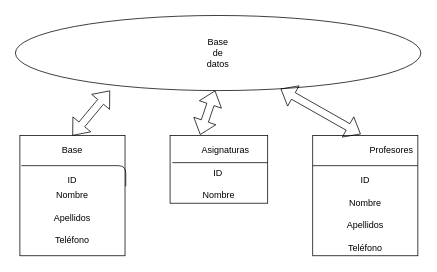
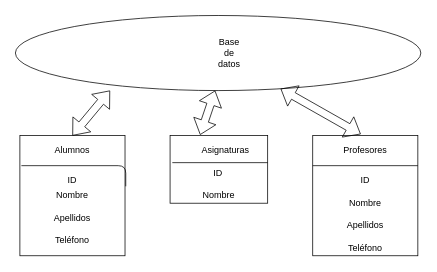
- <mxCell id="23" value="Base de datos" style="text;html=1;strokeColor=none;fillColor=none;align=center;verticalAlign=middle;whiteSpace=wrap;rounded=0;" vertex="1" parent="1"><mxGeometry x="270" y="60" width="40" height="20" as="geometry" /></mxCell>
+ <mxCell id="23" value="Base de datos" style="text;html=1;strokeColor=none;fillColor=none;align=center;verticalAlign=middle;whiteSpace=wrap;rounded=0;" vertex="1" parent="1"><mxGeometry x="285" y="60" width="40" height="20" as="geometry" /></mxCell>
- <mxCell id="3" value="Base" style="text;html=1;strokeColor=none;fillColor=none;align=center;verticalAlign=middle;whiteSpace=wrap;rounded=0;" vertex="1" parent="1"><mxGeometry x="66" y="190" width="60" height="20" as="geometry" /></mxCell>
+ <mxCell id="3" value="Alumnos" style="text;html=1;strokeColor=none;fillColor=none;align=center;verticalAlign=middle;whiteSpace=wrap;rounded=0;" vertex="1" parent="1"><mxGeometry x="66" y="190" width="60" height="20" as="geometry" /></mxCell>
- <mxCell id="7" value="Profesores" style="text;html=1;strokeColor=none;fillColor=none;align=center;verticalAlign=middle;whiteSpace=wrap;rounded=0;" vertex="1" parent="1"><mxGeometry x="501" y="190" width="40" height="20" as="geometry" /></mxCell>
+ <mxCell id="7" value="Profesores" style="text;html=1;strokeColor=none;fillColor=none;align=center;verticalAlign=middle;whiteSpace=wrap;rounded=0;" vertex="1" parent="1"><mxGeometry x="466" y="190" width="40" height="20" as="geometry" /></mxCell>
